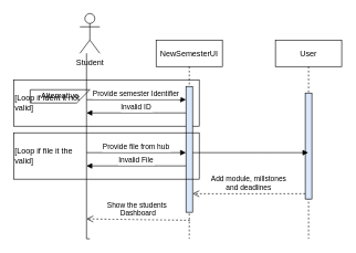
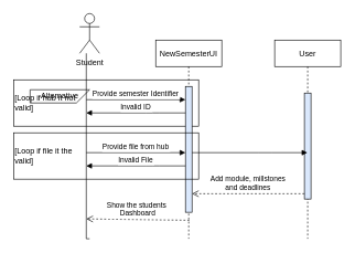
- <mxCell id="2" value="[Loop if ident it not &lt;br&gt;valid]" style="rounded=0;whiteSpace=wrap;html=1;fillColor=none;align=left;" vertex="1" parent="1"><mxGeometry x="20" y="120" width="280" height="70" as="geometry" /></mxCell>
+ <mxCell id="2" value="[Loop if hub it not &lt;br&gt;valid]" style="rounded=0;whiteSpace=wrap;html=1;fillColor=none;align=left;" vertex="1" parent="1"><mxGeometry x="20" y="120" width="280" height="70" as="geometry" /></mxCell>
